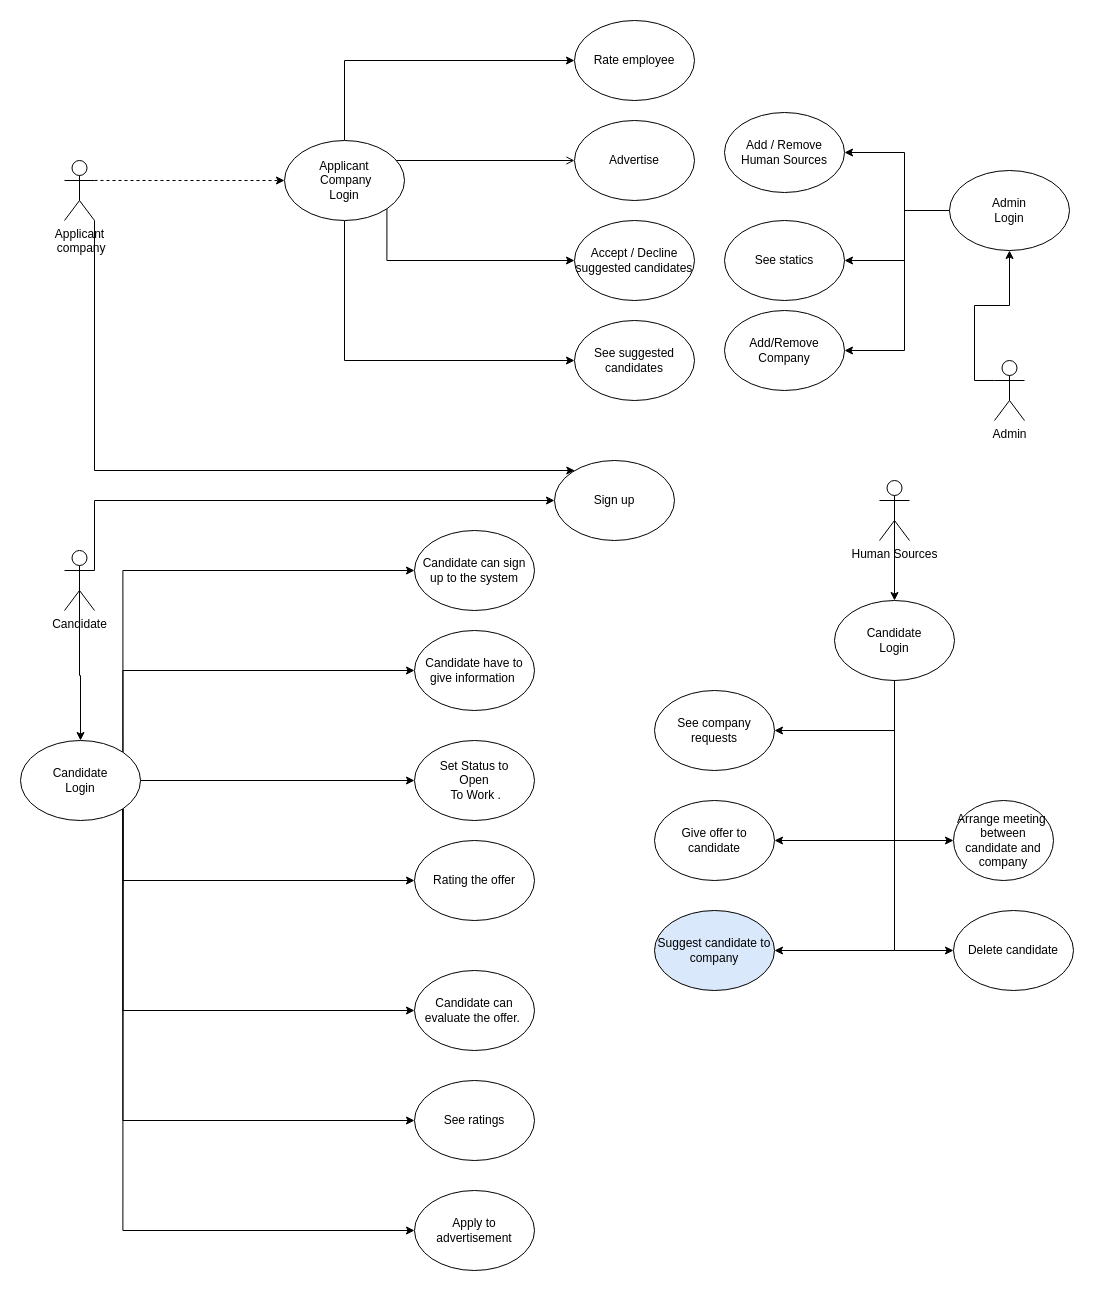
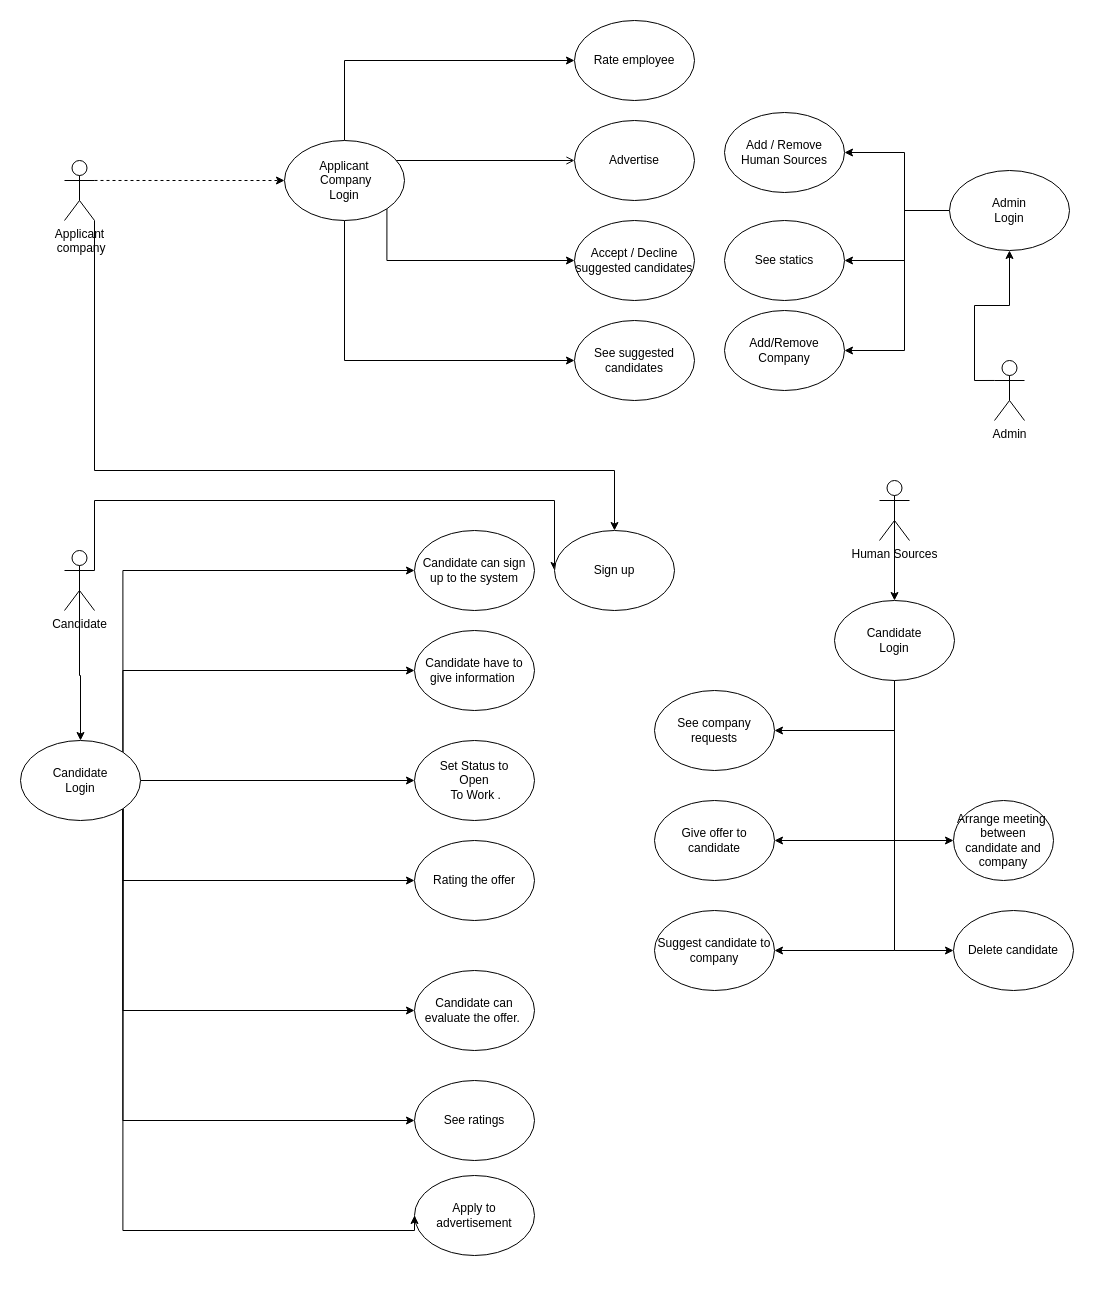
- <mxCell id="11" value="Sign up" style="ellipse;whiteSpace=wrap;html=1;" parent="1" vertex="1"><mxGeometry x="554" y="460" width="120" height="80" as="geometry" /></mxCell>
+ <mxCell id="11" value="Sign up" style="ellipse;whiteSpace=wrap;html=1;" parent="1" vertex="1"><mxGeometry x="554" y="530" width="120" height="80" as="geometry" /></mxCell>
- <mxCell id="21" value="Suggest candidate to company" style="ellipse;whiteSpace=wrap;html=1;fillColor=#dae8fc;" parent="1" vertex="1"><mxGeometry x="654" y="910" width="120" height="80" as="geometry" /></mxCell>
+ <mxCell id="21" value="Suggest candidate to company" style="ellipse;whiteSpace=wrap;html=1;" parent="1" vertex="1"><mxGeometry x="654" y="910" width="120" height="80" as="geometry" /></mxCell>
- <mxCell id="16" value="Apply to advertisement" style="ellipse;whiteSpace=wrap;html=1;" parent="1" vertex="1"><mxGeometry x="414" y="1190" width="120" height="80" as="geometry" /></mxCell>
+ <mxCell id="16" value="Apply to advertisement" style="ellipse;whiteSpace=wrap;html=1;" parent="1" vertex="1"><mxGeometry x="414" y="1175" width="120" height="80" as="geometry" /></mxCell>
